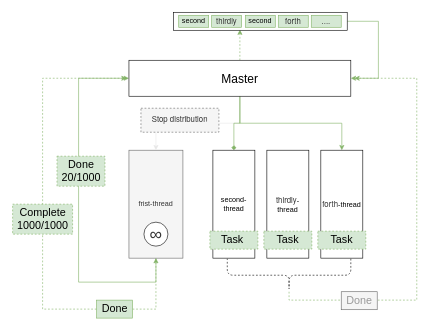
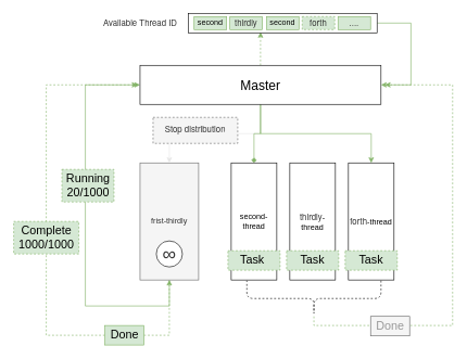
+ <mxCell id="20" value="&lt;span style=&quot;color: rgb(51 , 51 , 51) ; font-family: &amp;#34;helvetica neue&amp;#34; , &amp;#34;helvetica&amp;#34; , &amp;#34;arial&amp;#34; , &amp;#34;hiragino sans gb&amp;#34; , &amp;#34;hiragino sans gb w3&amp;#34; , &amp;#34;microsoft yahei ui&amp;#34; , &amp;#34;microsoft yahei&amp;#34; , sans-serif ; font-size: 13px ; text-align: left&quot;&gt;Available Thread ID&lt;/span&gt;" style="text;html=1;align=center;verticalAlign=middle;resizable=0;points=[];autosize=1;strokeColor=none;" vertex="1" parent="1"><mxGeometry x="149" y="25" width="130" height="20" as="geometry" /></mxCell>
- <mxCell id="26" value="&lt;span style=&quot;color: rgb(51 , 51 , 51) ; font-family: &amp;#34;helvetica neue&amp;#34; , &amp;#34;helvetica&amp;#34; , &amp;#34;arial&amp;#34; , &amp;#34;hiragino sans gb&amp;#34; , &amp;#34;hiragino sans gb w3&amp;#34; , &amp;#34;microsoft yahei ui&amp;#34; , &amp;#34;microsoft yahei&amp;#34; , sans-serif ; font-size: 13px ; text-align: left&quot;&gt;forth&lt;/span&gt;" style="rounded=0;whiteSpace=wrap;html=1;fillColor=#d5e8d4;strokeColor=#82b366;" vertex="1" parent="1"><mxGeometry x="463" y="25" width="50" height="20" as="geometry" /></mxCell>
+ <mxCell id="26" value="&lt;span style=&quot;color: rgb(51 , 51 , 51) ; font-family: &amp;#34;helvetica neue&amp;#34; , &amp;#34;helvetica&amp;#34; , &amp;#34;arial&amp;#34; , &amp;#34;hiragino sans gb&amp;#34; , &amp;#34;hiragino sans gb w3&amp;#34; , &amp;#34;microsoft yahei ui&amp;#34; , &amp;#34;microsoft yahei&amp;#34; , sans-serif ; font-size: 13px ; text-align: left&quot;&gt;forth&lt;/span&gt;" style="rounded=0;whiteSpace=wrap;html=1;fillColor=#d5e8d4;strokeColor=#82b366;dashed=1;" vertex="1" parent="1"><mxGeometry x="463" y="25" width="50" height="20" as="geometry" /></mxCell>
- <mxCell id="13" value="Done&lt;br style=&quot;font-size: 18px;&quot;&gt;20/1000" style="text;html=1;resizable=0;autosize=1;align=center;verticalAlign=middle;points=[];fillColor=#d5e8d4;strokeColor=#82b366;rounded=0;fontSize=18;dashed=1;" vertex="1" parent="1"><mxGeometry x="94" y="260" width="80" height="50" as="geometry" /></mxCell>
+ <mxCell id="13" value="Running&lt;br style=&quot;font-size: 18px;&quot;&gt;20/1000" style="text;html=1;resizable=0;autosize=1;align=center;verticalAlign=middle;points=[];fillColor=#d5e8d4;strokeColor=#82b366;rounded=0;fontSize=18;dashed=1;" vertex="1" parent="1"><mxGeometry x="94" y="260" width="80" height="50" as="geometry" /></mxCell>
- <mxCell id="3" value="frist-thread" style="rounded=0;whiteSpace=wrap;html=1;fillColor=#f5f5f5;strokeColor=#666666;fontColor=#333333;" vertex="1" parent="1"><mxGeometry x="214" y="250" width="90" height="180" as="geometry" /></mxCell>
+ <mxCell id="3" value="frist-thirdly" style="rounded=0;whiteSpace=wrap;html=1;fillColor=#f5f5f5;strokeColor=#666666;fontColor=#333333;" vertex="1" parent="1"><mxGeometry x="214" y="250" width="90" height="180" as="geometry" /></mxCell>
